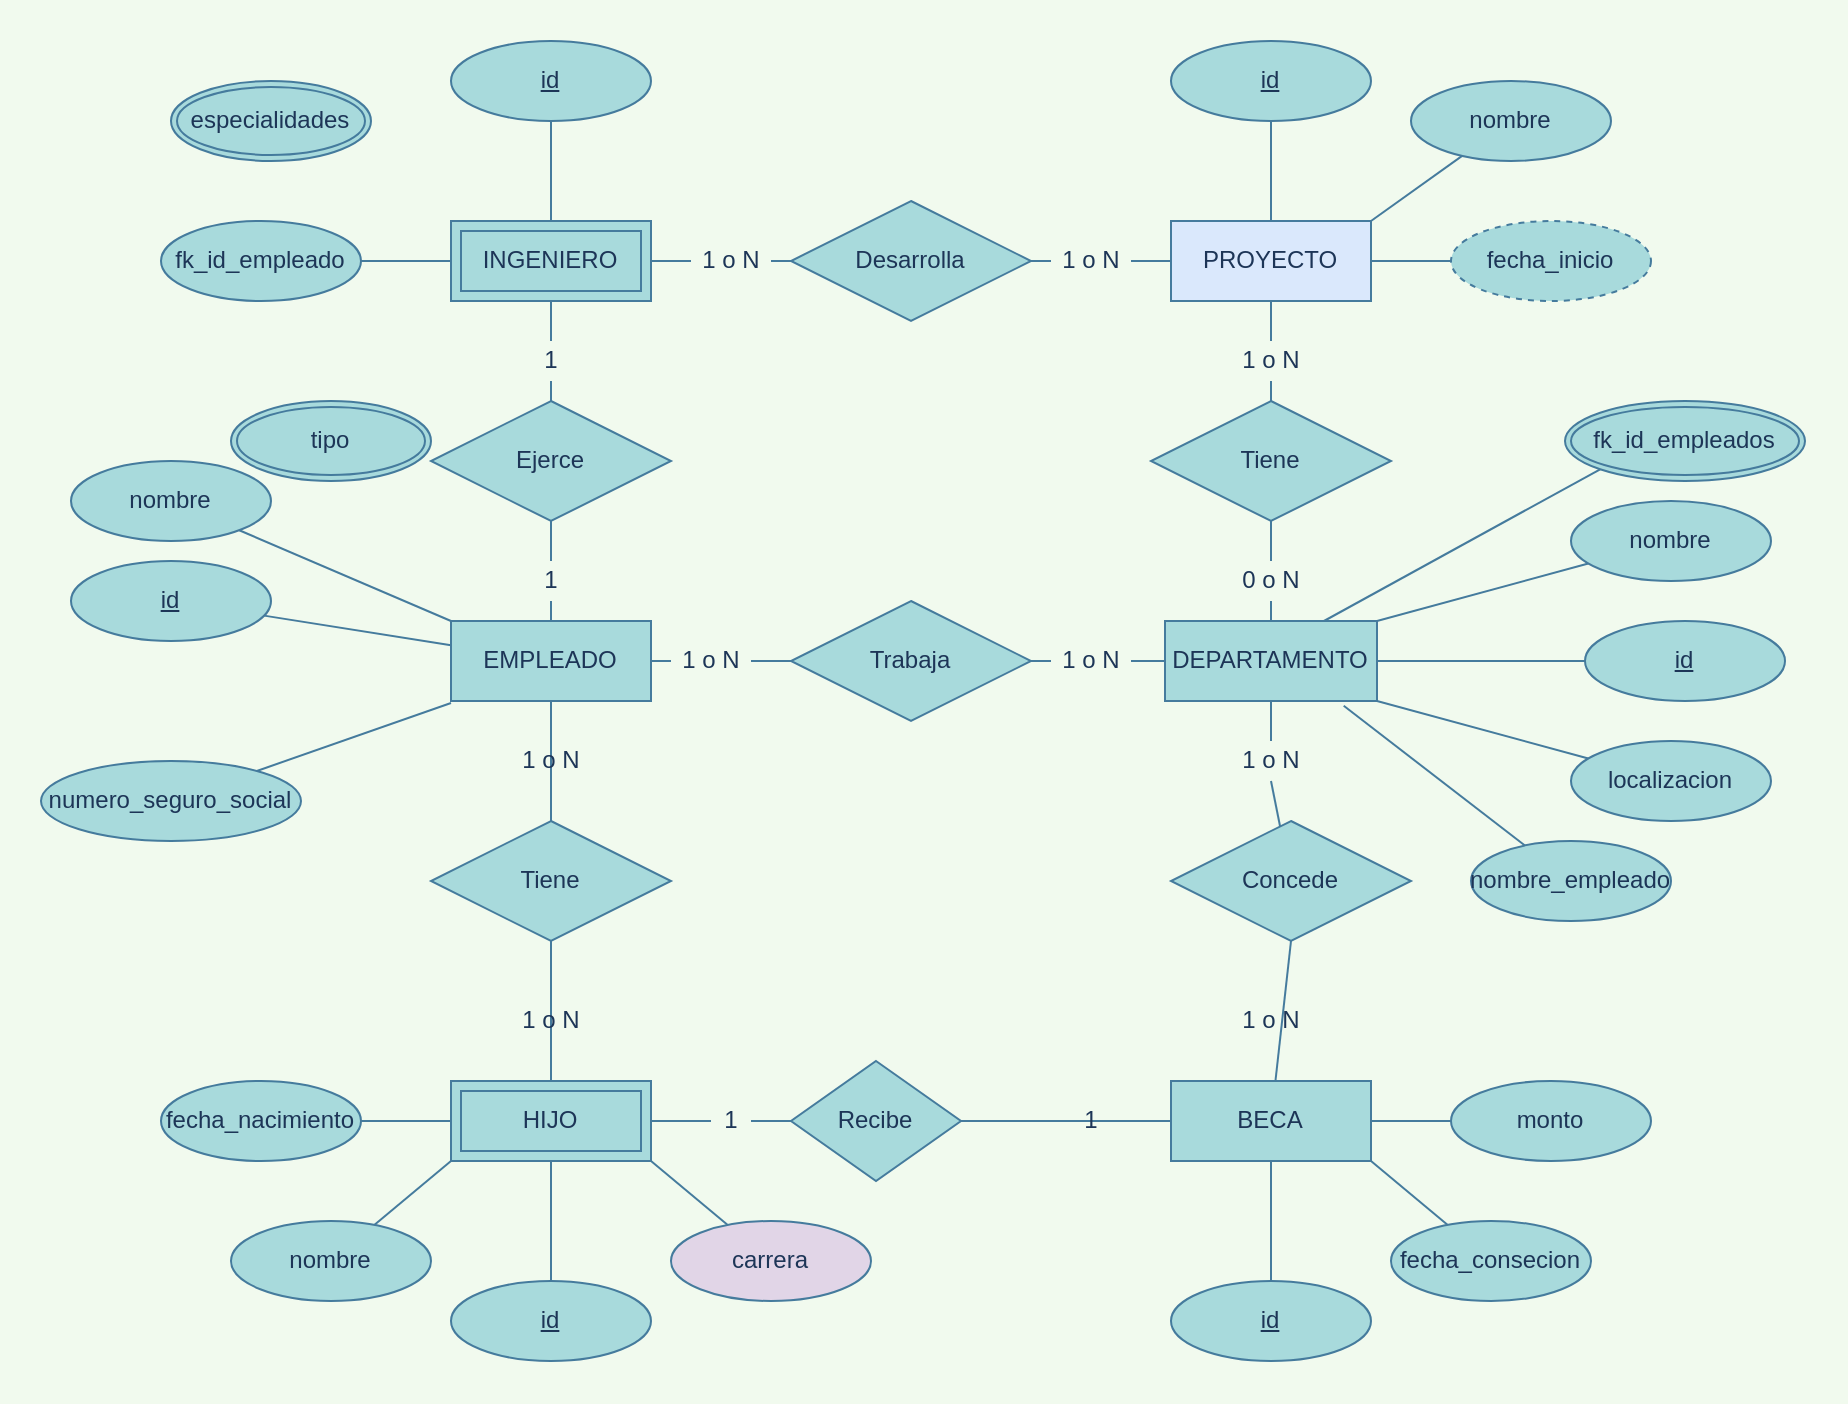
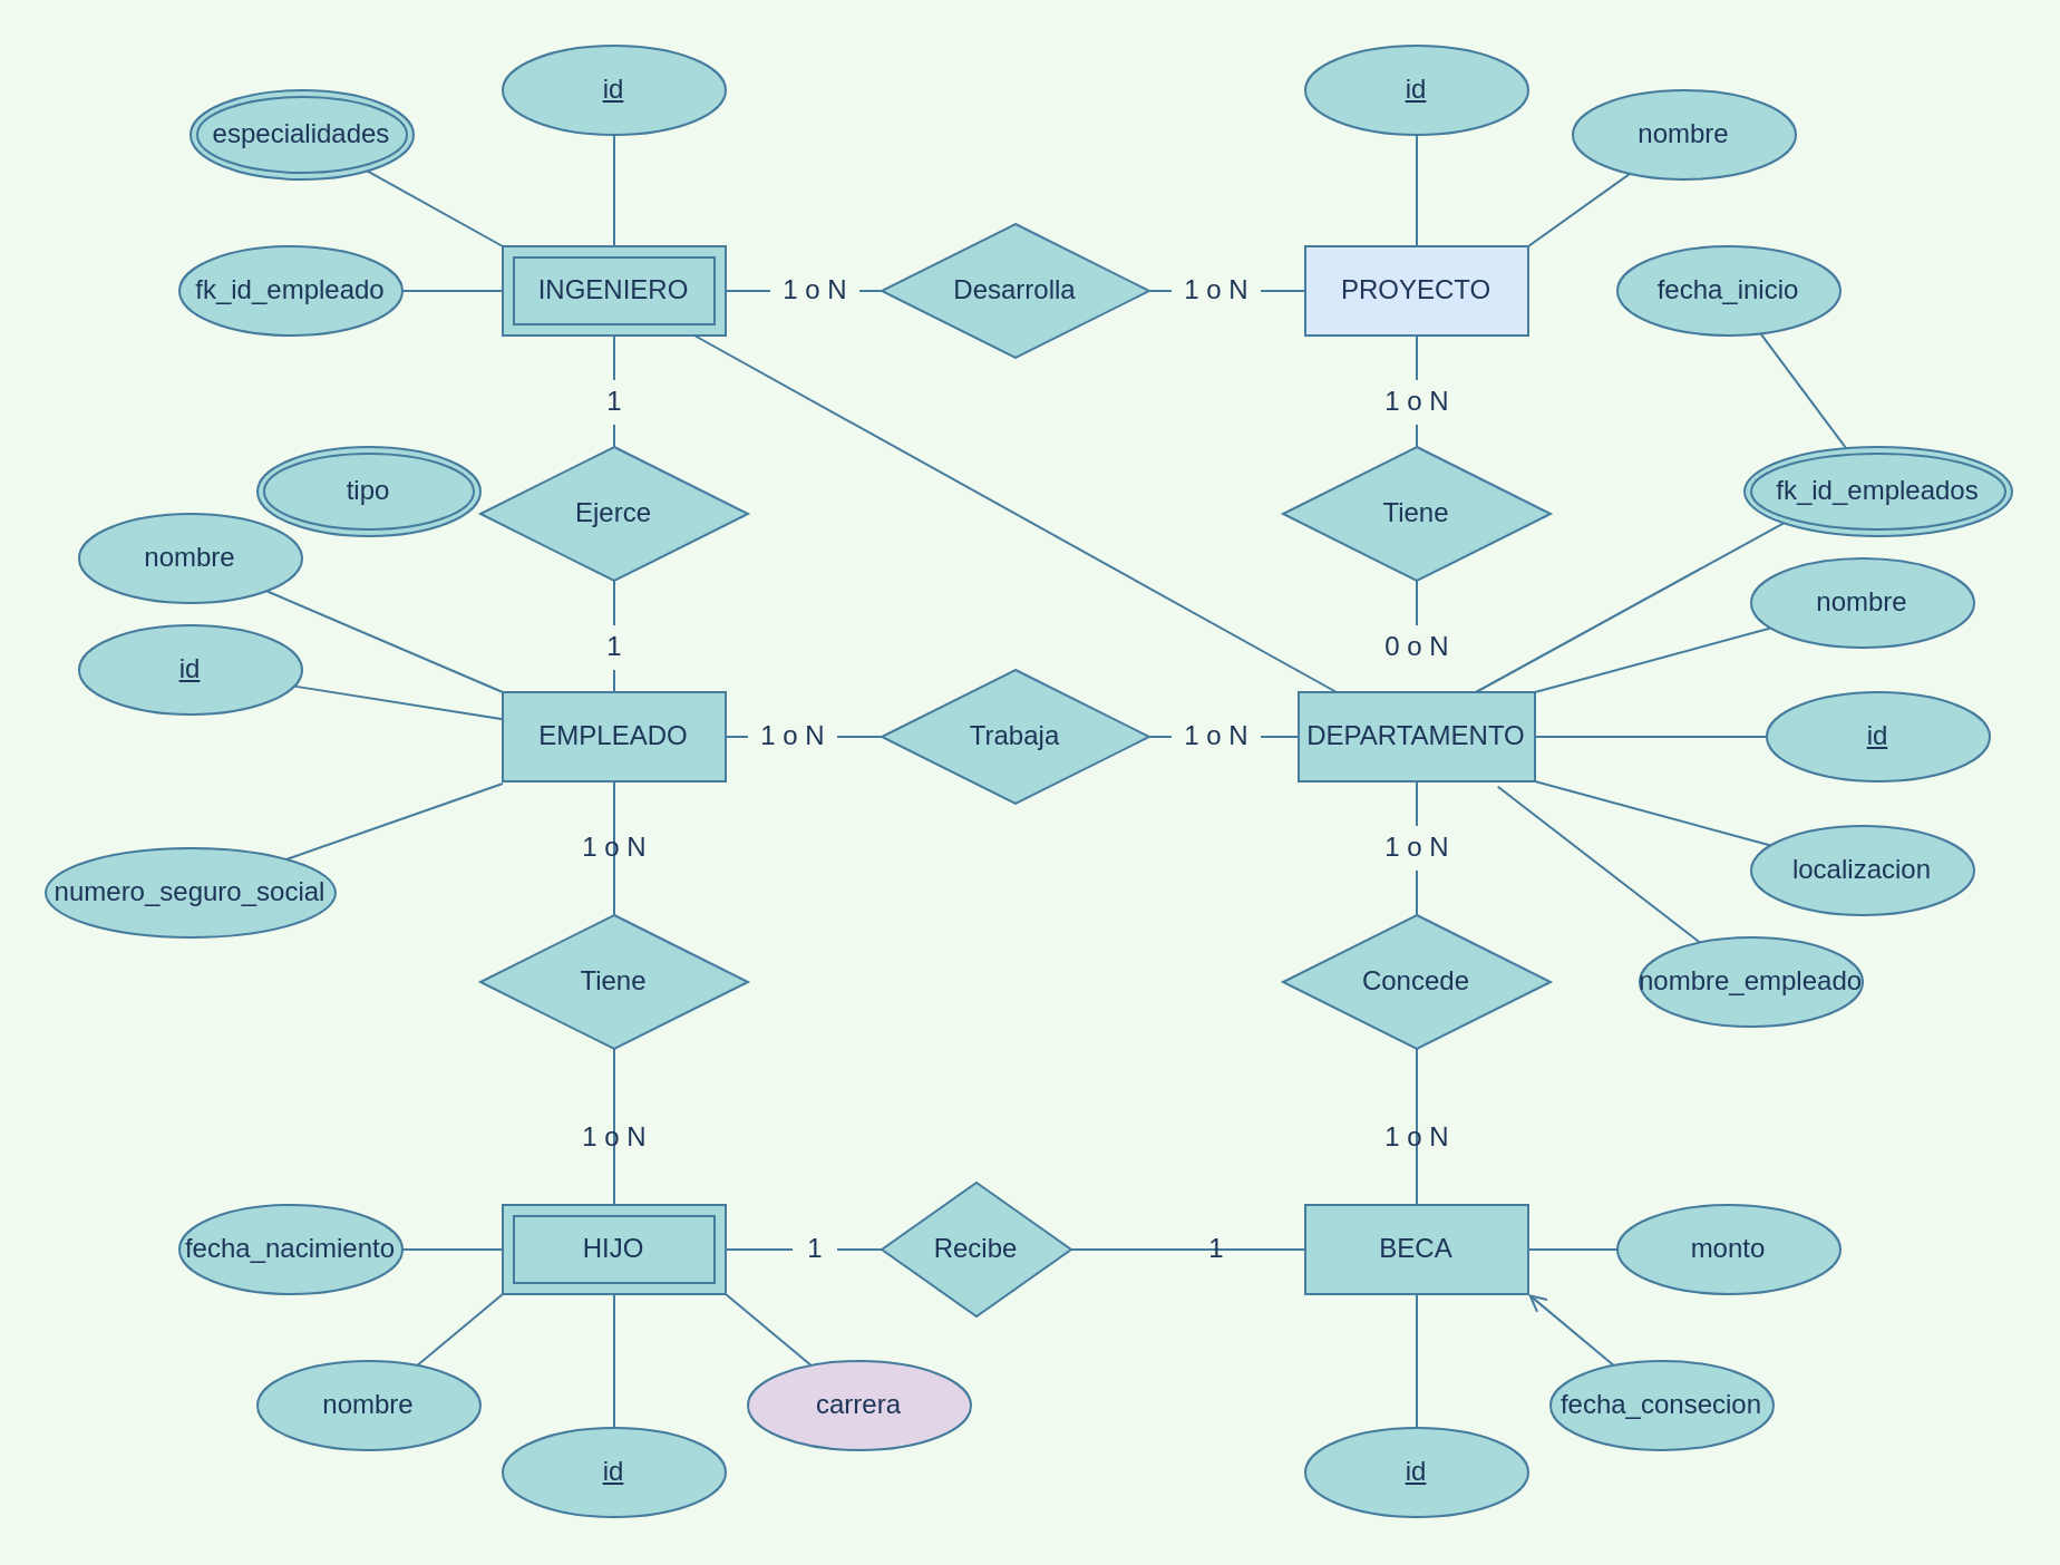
+ <mxCell id="74" style="edgeStyle=none;rounded=1;sketch=0;orthogonalLoop=1;jettySize=auto;html=1;entryX=0;entryY=0;entryDx=0;entryDy=0;endArrow=none;endFill=0;strokeColor=#457B9D;fillColor=#A8DADC;fontColor=#1D3557;" edge="1" parent="1" source="75" target="8"><mxGeometry relative="1" as="geometry" /></mxCell>
- <mxCell id="94" style="edgeStyle=none;rounded=1;sketch=0;orthogonalLoop=1;jettySize=auto;html=1;entryX=1;entryY=0.5;entryDx=0;entryDy=0;endArrow=none;endFill=0;strokeColor=#457B9D;fillColor=#A8DADC;fontColor=#1D3557;" edge="1" parent="1" source="95" target="11"><mxGeometry relative="1" as="geometry" /></mxCell>
+ <mxCell id="94" style="edgeStyle=none;rounded=1;sketch=0;orthogonalLoop=1;jettySize=auto;html=1;endArrow=none;endFill=0;strokeColor=#457B9D;fillColor=#A8DADC;fontColor=#1D3557;" edge="1" parent="1" source="95" target="83"><mxGeometry relative="1" as="geometry" /></mxCell>
- <mxCell id="95" value="fecha_inicio" style="ellipse;whiteSpace=wrap;html=1;align=center;rounded=0;sketch=0;strokeColor=#457B9D;fillColor=#A8DADC;fontColor=#1D3557;dashed=1;" vertex="1" parent="1"><mxGeometry x="725" y="110" width="100" height="40" as="geometry" /></mxCell>
+ <mxCell id="95" value="fecha_inicio" style="ellipse;whiteSpace=wrap;html=1;align=center;rounded=0;sketch=0;strokeColor=#457B9D;fillColor=#A8DADC;fontColor=#1D3557;" vertex="1" parent="1"><mxGeometry x="725" y="110" width="100" height="40" as="geometry" /></mxCell>
- <mxCell id="87" style="edgeStyle=none;rounded=1;sketch=0;orthogonalLoop=1;jettySize=auto;html=1;entryX=0.5;entryY=1;entryDx=0;entryDy=0;endArrow=none;endFill=0;strokeColor=#457B9D;fillColor=#A8DADC;fontColor=#1D3557;labelBackgroundColor=#F1FAEE;" edge="1" parent="1" source="10" target="86"><mxGeometry relative="1" as="geometry"><mxPoint x="635" y="310" as="sourcePoint" /><mxPoint x="635" y="260" as="targetPoint" /></mxGeometry></mxCell>
+ <mxCell id="87" style="edgeStyle=none;rounded=1;sketch=0;orthogonalLoop=1;jettySize=auto;html=1;endArrow=none;endFill=0;strokeColor=#457B9D;fillColor=#A8DADC;fontColor=#1D3557;labelBackgroundColor=#F1FAEE;" edge="1" parent="1" source="10" target="8"><mxGeometry relative="1" as="geometry"><mxPoint x="635" y="310" as="sourcePoint" /><mxPoint x="635" y="260" as="targetPoint" /></mxGeometry></mxCell>
- <mxCell id="23" value="Concede" style="shape=rhombus;perimeter=rhombusPerimeter;whiteSpace=wrap;html=1;align=center;rounded=0;sketch=0;strokeColor=#457B9D;fillColor=#A8DADC;fontColor=#1D3557;" parent="1" vertex="1"><mxGeometry x="585" y="410" width="120" height="60" as="geometry" /></mxCell>
+ <mxCell id="23" value="Concede" style="shape=rhombus;perimeter=rhombusPerimeter;whiteSpace=wrap;html=1;align=center;rounded=0;sketch=0;strokeColor=#457B9D;fillColor=#A8DADC;fontColor=#1D3557;" parent="1" vertex="1"><mxGeometry x="575" y="410" width="120" height="60" as="geometry" /></mxCell>
- <mxCell id="46" style="edgeStyle=none;rounded=1;sketch=0;orthogonalLoop=1;jettySize=auto;html=1;entryX=1;entryY=1;entryDx=0;entryDy=0;endArrow=none;endFill=0;strokeColor=#457B9D;fillColor=#A8DADC;fontColor=#1D3557;" edge="1" parent="1" source="47" target="7"><mxGeometry relative="1" as="geometry" /></mxCell>
+ <mxCell id="46" style="edgeStyle=none;rounded=1;sketch=0;orthogonalLoop=1;jettySize=auto;html=1;entryX=1;entryY=1;entryDx=0;entryDy=0;endArrow=open;endFill=0;strokeColor=#457B9D;fillColor=#A8DADC;fontColor=#1D3557;" edge="1" parent="1" source="47" target="7"><mxGeometry relative="1" as="geometry" /></mxCell>
